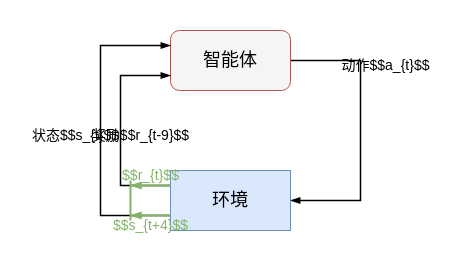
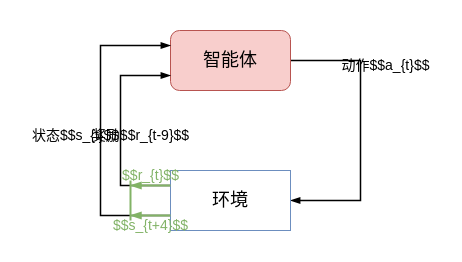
- <mxCell id="3" value="智能体" style="rounded=1;whiteSpace=wrap;html=1;fontSize=18;fillColor=#f5f5f5;strokeColor=#b85450;" vertex="1" parent="1"><mxGeometry x="170" y="30" width="120" height="60" as="geometry" /></mxCell>
+ <mxCell id="3" value="智能体" style="rounded=1;whiteSpace=wrap;html=1;fontSize=18;fillColor=#f8cecc;strokeColor=#b85450;" vertex="1" parent="1"><mxGeometry x="170" y="30" width="120" height="60" as="geometry" /></mxCell>
- <mxCell id="6" value="环境" style="rounded=0;whiteSpace=wrap;html=1;fontSize=18;fillColor=#dae8fc;strokeColor=#6c8ebf;" vertex="1" parent="1"><mxGeometry x="170" y="170" width="120" height="60" as="geometry" /></mxCell>
+ <mxCell id="6" value="环境" style="rounded=0;whiteSpace=wrap;html=1;fontSize=18;fillColor=#ffffff;strokeColor=#6c8ebf;" vertex="1" parent="1"><mxGeometry x="170" y="170" width="120" height="60" as="geometry" /></mxCell>
